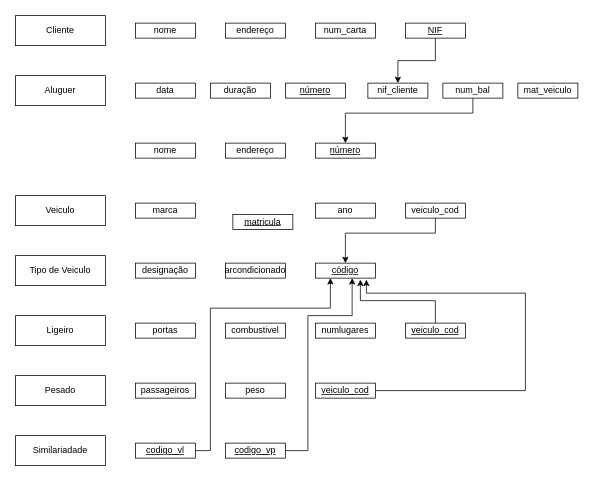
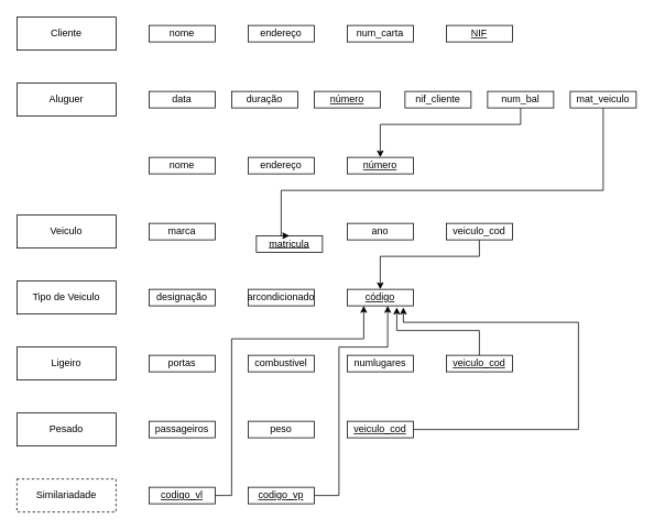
- <mxCell id="11" value="" style="edgeStyle=orthogonalEdgeStyle;rounded=0;orthogonalLoop=1;jettySize=auto;html=1;" edge="1" parent="1" source="12" target="30"><mxGeometry relative="1" as="geometry" /></mxCell>
+ <mxCell id="33" value="" style="edgeStyle=orthogonalEdgeStyle;rounded=0;orthogonalLoop=1;jettySize=auto;html=1;entryX=0.5;entryY=0;entryDx=0;entryDy=0;" edge="1" parent="1" source="34" target="20"><mxGeometry relative="1" as="geometry"><mxPoint x="730" y="210" as="targetPoint" /><Array as="points"><mxPoint x="730" y="230" /><mxPoint x="340" y="230" /></Array></mxGeometry></mxCell>
- <mxCell id="41" value="Similariadade" style="rounded=0;whiteSpace=wrap;html=1;" vertex="1" parent="1"><mxGeometry x="20" y="580" width="120" height="40" as="geometry" /></mxCell>
+ <mxCell id="41" value="Similariadade" style="rounded=0;whiteSpace=wrap;html=1;dashed=1;" vertex="1" parent="1"><mxGeometry x="20" y="580" width="120" height="40" as="geometry" /></mxCell>
